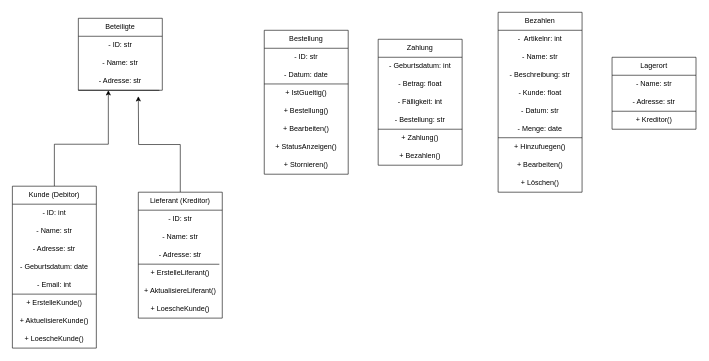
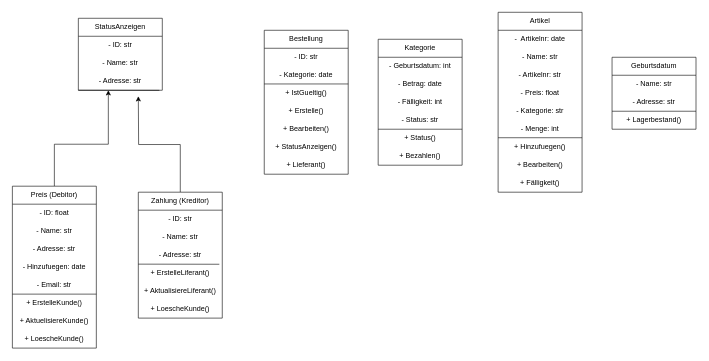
- <mxCell id="22" value="Bezahlen" style="swimlane;fontStyle=0;childLayout=stackLayout;horizontal=1;startSize=30;horizontalStack=0;resizeParent=1;resizeParentMax=0;resizeLast=0;collapsible=1;marginBottom=0;whiteSpace=wrap;html=1;" parent="1" vertex="1"><mxGeometry x="830" y="20" width="140" height="300" as="geometry" /></mxCell>
+ <mxCell id="22" value="Artikel" style="swimlane;fontStyle=0;childLayout=stackLayout;horizontal=1;startSize=30;horizontalStack=0;resizeParent=1;resizeParentMax=0;resizeLast=0;collapsible=1;marginBottom=0;whiteSpace=wrap;html=1;" parent="1" vertex="1"><mxGeometry x="830" y="20" width="140" height="300" as="geometry" /></mxCell>
- <mxCell id="55" value="Beteiligte" style="swimlane;fontStyle=0;childLayout=stackLayout;horizontal=1;startSize=30;horizontalStack=0;resizeParent=1;resizeParentMax=0;resizeLast=0;collapsible=1;marginBottom=0;whiteSpace=wrap;html=1;" vertex="1" parent="1"><mxGeometry x="130" y="30" width="140" height="120" as="geometry" /></mxCell>
+ <mxCell id="55" value="StatusAnzeigen" style="swimlane;fontStyle=0;childLayout=stackLayout;horizontal=1;startSize=30;horizontalStack=0;resizeParent=1;resizeParentMax=0;resizeLast=0;collapsible=1;marginBottom=0;whiteSpace=wrap;html=1;" vertex="1" parent="1"><mxGeometry x="130" y="30" width="140" height="120" as="geometry" /></mxCell>
- <mxCell id="23" value="-&amp;nbsp; Artikelnr: int" style="text;html=1;align=center;verticalAlign=middle;whiteSpace=wrap;rounded=0;" parent="22" vertex="1"><mxGeometry y="30" width="140" height="30" as="geometry" /></mxCell>
+ <mxCell id="23" value="-&amp;nbsp; Artikelnr: date" style="text;html=1;align=center;verticalAlign=middle;whiteSpace=wrap;rounded=0;" parent="22" vertex="1"><mxGeometry y="30" width="140" height="30" as="geometry" /></mxCell>
- <mxCell id="47" value="Zahlung" style="swimlane;fontStyle=0;childLayout=stackLayout;horizontal=1;startSize=30;horizontalStack=0;resizeParent=1;resizeParentMax=0;resizeLast=0;collapsible=1;marginBottom=0;whiteSpace=wrap;html=1;" parent="1" vertex="1"><mxGeometry x="630" y="65" width="140" height="210" as="geometry" /></mxCell>
+ <mxCell id="47" value="Kategorie" style="swimlane;fontStyle=0;childLayout=stackLayout;horizontal=1;startSize=30;horizontalStack=0;resizeParent=1;resizeParentMax=0;resizeLast=0;collapsible=1;marginBottom=0;whiteSpace=wrap;html=1;" parent="1" vertex="1"><mxGeometry x="630" y="65" width="140" height="210" as="geometry" /></mxCell>
- <mxCell id="33" value="Lagerort" style="swimlane;fontStyle=0;childLayout=stackLayout;horizontal=1;startSize=30;horizontalStack=0;resizeParent=1;resizeParentMax=0;resizeLast=0;collapsible=1;marginBottom=0;whiteSpace=wrap;html=1;" parent="1" vertex="1"><mxGeometry x="1020" y="95" width="140" height="120" as="geometry" /></mxCell>
+ <mxCell id="33" value="Geburtsdatum" style="swimlane;fontStyle=0;childLayout=stackLayout;horizontal=1;startSize=30;horizontalStack=0;resizeParent=1;resizeParentMax=0;resizeLast=0;collapsible=1;marginBottom=0;whiteSpace=wrap;html=1;" parent="1" vertex="1"><mxGeometry x="1020" y="95" width="140" height="120" as="geometry" /></mxCell>
- <mxCell id="15" value="- Datum: date" style="text;html=1;align=center;verticalAlign=middle;whiteSpace=wrap;rounded=0;" parent="13" vertex="1"><mxGeometry y="60" width="140" height="30" as="geometry" /></mxCell>
+ <mxCell id="15" value="- Kategorie: date" style="text;html=1;align=center;verticalAlign=middle;whiteSpace=wrap;rounded=0;" parent="13" vertex="1"><mxGeometry y="60" width="140" height="30" as="geometry" /></mxCell>
- <mxCell id="25" value="- Beschreibung: str" style="text;html=1;align=center;verticalAlign=middle;whiteSpace=wrap;rounded=0;" parent="22" vertex="1"><mxGeometry y="90" width="140" height="30" as="geometry" /></mxCell>
+ <mxCell id="25" value="- Artikelnr: str" style="text;html=1;align=center;verticalAlign=middle;whiteSpace=wrap;rounded=0;" parent="22" vertex="1"><mxGeometry y="90" width="140" height="30" as="geometry" /></mxCell>
- <mxCell id="49" value="- Betrag: float" style="text;html=1;align=center;verticalAlign=middle;whiteSpace=wrap;rounded=0;" parent="47" vertex="1"><mxGeometry y="60" width="140" height="30" as="geometry" /></mxCell>
+ <mxCell id="49" value="- Betrag: date" style="text;html=1;align=center;verticalAlign=middle;whiteSpace=wrap;rounded=0;" parent="47" vertex="1"><mxGeometry y="60" width="140" height="30" as="geometry" /></mxCell>
- <mxCell id="26" value="- Kunde: float" style="text;html=1;align=center;verticalAlign=middle;whiteSpace=wrap;rounded=0;" parent="22" vertex="1"><mxGeometry y="120" width="140" height="30" as="geometry" /></mxCell>
+ <mxCell id="26" value="- Preis: float" style="text;html=1;align=center;verticalAlign=middle;whiteSpace=wrap;rounded=0;" parent="22" vertex="1"><mxGeometry y="120" width="140" height="30" as="geometry" /></mxCell>
- <mxCell id="17" value="+ Bestellung()" style="text;html=1;align=center;verticalAlign=middle;whiteSpace=wrap;rounded=0;" parent="13" vertex="1"><mxGeometry y="120" width="140" height="30" as="geometry" /></mxCell>
+ <mxCell id="17" value="+ Erstelle()" style="text;html=1;align=center;verticalAlign=middle;whiteSpace=wrap;rounded=0;" parent="13" vertex="1"><mxGeometry y="120" width="140" height="30" as="geometry" /></mxCell>
- <mxCell id="27" value="- Datum: str" style="text;html=1;align=center;verticalAlign=middle;whiteSpace=wrap;rounded=0;" parent="22" vertex="1"><mxGeometry y="150" width="140" height="30" as="geometry" /></mxCell>
+ <mxCell id="27" value="- Kategorie: str" style="text;html=1;align=center;verticalAlign=middle;whiteSpace=wrap;rounded=0;" parent="22" vertex="1"><mxGeometry y="150" width="140" height="30" as="geometry" /></mxCell>
- <mxCell id="51" value="- Bestellung: str" style="text;html=1;align=center;verticalAlign=middle;whiteSpace=wrap;rounded=0;" parent="47" vertex="1"><mxGeometry y="120" width="140" height="30" as="geometry" /></mxCell>
+ <mxCell id="51" value="- Status: str" style="text;html=1;align=center;verticalAlign=middle;whiteSpace=wrap;rounded=0;" parent="47" vertex="1"><mxGeometry y="120" width="140" height="30" as="geometry" /></mxCell>
- <mxCell id="37" value="+ Kreditor()" style="text;html=1;align=center;verticalAlign=middle;whiteSpace=wrap;rounded=0;" parent="33" vertex="1"><mxGeometry y="90" width="140" height="30" as="geometry" /></mxCell>
+ <mxCell id="37" value="+ Lagerbestand()" style="text;html=1;align=center;verticalAlign=middle;whiteSpace=wrap;rounded=0;" parent="33" vertex="1"><mxGeometry y="90" width="140" height="30" as="geometry" /></mxCell>
- <mxCell id="28" value="- Menge: date" style="text;html=1;align=center;verticalAlign=middle;whiteSpace=wrap;rounded=0;" parent="22" vertex="1"><mxGeometry y="180" width="140" height="30" as="geometry" /></mxCell>
+ <mxCell id="28" value="- Menge: int" style="text;html=1;align=center;verticalAlign=middle;whiteSpace=wrap;rounded=0;" parent="22" vertex="1"><mxGeometry y="180" width="140" height="30" as="geometry" /></mxCell>
- <mxCell id="53" value="+ Zahlung()" style="text;html=1;align=center;verticalAlign=middle;whiteSpace=wrap;rounded=0;" parent="47" vertex="1"><mxGeometry y="150" width="140" height="30" as="geometry" /></mxCell>
+ <mxCell id="53" value="+ Status()" style="text;html=1;align=center;verticalAlign=middle;whiteSpace=wrap;rounded=0;" parent="47" vertex="1"><mxGeometry y="150" width="140" height="30" as="geometry" /></mxCell>
- <mxCell id="20" value="+ Stornieren()" style="text;html=1;align=center;verticalAlign=middle;whiteSpace=wrap;rounded=0;" parent="13" vertex="1"><mxGeometry y="210" width="140" height="30" as="geometry" /></mxCell>
+ <mxCell id="20" value="+ Lieferant()" style="text;html=1;align=center;verticalAlign=middle;whiteSpace=wrap;rounded=0;" parent="13" vertex="1"><mxGeometry y="210" width="140" height="30" as="geometry" /></mxCell>
- <mxCell id="32" value="+ Löschen()" style="text;html=1;align=center;verticalAlign=middle;whiteSpace=wrap;rounded=0;" parent="22" vertex="1"><mxGeometry y="270" width="140" height="30" as="geometry" /></mxCell>
+ <mxCell id="32" value="+ Fälligkeit()" style="text;html=1;align=center;verticalAlign=middle;whiteSpace=wrap;rounded=0;" parent="22" vertex="1"><mxGeometry y="270" width="140" height="30" as="geometry" /></mxCell>
- <mxCell id="3" value="Kunde (Debitor)" style="swimlane;fontStyle=0;childLayout=stackLayout;horizontal=1;startSize=30;horizontalStack=0;resizeParent=1;resizeParentMax=0;resizeLast=0;collapsible=1;marginBottom=0;whiteSpace=wrap;html=1;" parent="1" vertex="1"><mxGeometry x="20" y="310" width="140" height="270" as="geometry" /></mxCell>
+ <mxCell id="3" value="Preis (Debitor)" style="swimlane;fontStyle=0;childLayout=stackLayout;horizontal=1;startSize=30;horizontalStack=0;resizeParent=1;resizeParentMax=0;resizeLast=0;collapsible=1;marginBottom=0;whiteSpace=wrap;html=1;" parent="1" vertex="1"><mxGeometry x="20" y="310" width="140" height="270" as="geometry" /></mxCell>
- <mxCell id="39" value="Lieferant (Kreditor)" style="swimlane;fontStyle=0;childLayout=stackLayout;horizontal=1;startSize=30;horizontalStack=0;resizeParent=1;resizeParentMax=0;resizeLast=0;collapsible=1;marginBottom=0;whiteSpace=wrap;html=1;" parent="1" vertex="1"><mxGeometry x="230" y="320" width="140" height="210" as="geometry" /></mxCell>
+ <mxCell id="39" value="Zahlung (Kreditor)" style="swimlane;fontStyle=0;childLayout=stackLayout;horizontal=1;startSize=30;horizontalStack=0;resizeParent=1;resizeParentMax=0;resizeLast=0;collapsible=1;marginBottom=0;whiteSpace=wrap;html=1;" parent="1" vertex="1"><mxGeometry x="230" y="320" width="140" height="210" as="geometry" /></mxCell>
- <mxCell id="4" value="- ID: int" style="text;html=1;align=center;verticalAlign=middle;whiteSpace=wrap;rounded=0;" parent="3" vertex="1"><mxGeometry y="30" width="140" height="30" as="geometry" /></mxCell>
+ <mxCell id="4" value="- ID: float" style="text;html=1;align=center;verticalAlign=middle;whiteSpace=wrap;rounded=0;" parent="3" vertex="1"><mxGeometry y="30" width="140" height="30" as="geometry" /></mxCell>
- <mxCell id="7" value="- Geburtsdatum: date" style="text;html=1;align=center;verticalAlign=middle;whiteSpace=wrap;rounded=0;" parent="3" vertex="1"><mxGeometry y="120" width="140" height="30" as="geometry" /></mxCell>
+ <mxCell id="7" value="- Hinzufuegen: date" style="text;html=1;align=center;verticalAlign=middle;whiteSpace=wrap;rounded=0;" parent="3" vertex="1"><mxGeometry y="120" width="140" height="30" as="geometry" /></mxCell>
- <mxCell id="8" value="- Email: int" style="text;html=1;align=center;verticalAlign=middle;whiteSpace=wrap;rounded=0;" parent="3" vertex="1"><mxGeometry y="150" width="140" height="30" as="geometry" /></mxCell>
+ <mxCell id="8" value="- Email: str" style="text;html=1;align=center;verticalAlign=middle;whiteSpace=wrap;rounded=0;" parent="3" vertex="1"><mxGeometry y="150" width="140" height="30" as="geometry" /></mxCell>
